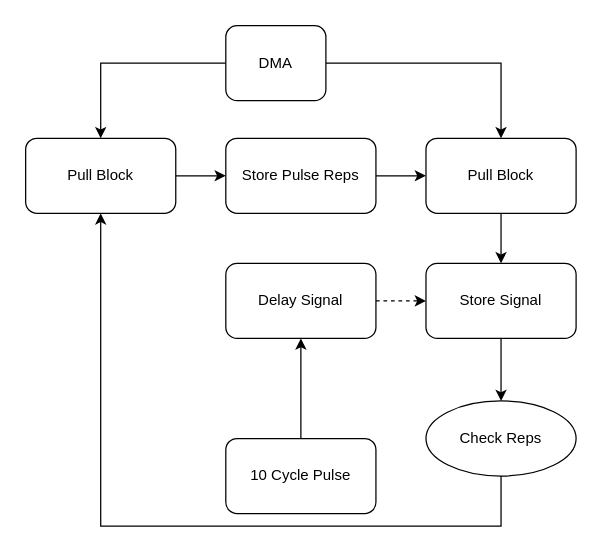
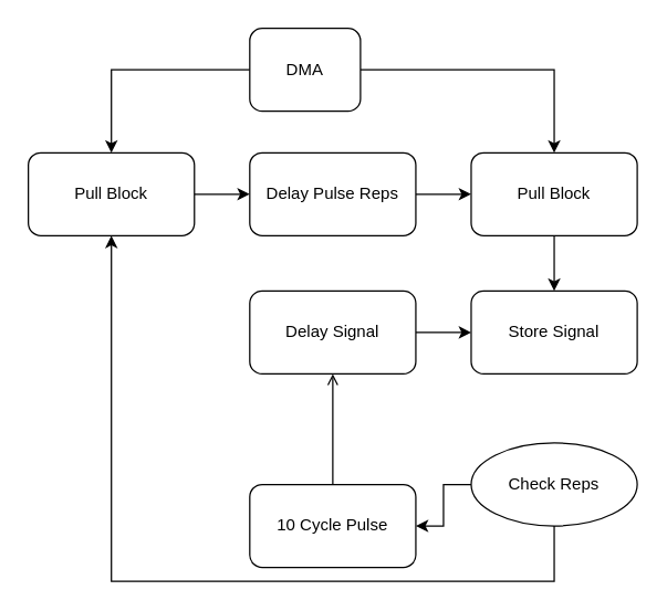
- <mxCell id="8" value="Store Pulse Reps" style="rounded=1;whiteSpace=wrap;html=1;" vertex="1" parent="1"><mxGeometry x="180" y="110" width="120" height="60" as="geometry" /></mxCell>
+ <mxCell id="8" value="Delay Pulse Reps" style="rounded=1;whiteSpace=wrap;html=1;" vertex="1" parent="1"><mxGeometry x="180" y="110" width="120" height="60" as="geometry" /></mxCell>
- <mxCell id="18" style="edgeStyle=orthogonalEdgeStyle;rounded=0;orthogonalLoop=1;jettySize=auto;html=1;entryX=0;entryY=0.5;entryDx=0;entryDy=0;dashed=1;" edge="1" parent="1" source="19" target="12"><mxGeometry relative="1" as="geometry" /></mxCell>
+ <mxCell id="18" style="edgeStyle=orthogonalEdgeStyle;rounded=0;orthogonalLoop=1;jettySize=auto;html=1;entryX=0;entryY=0.5;entryDx=0;entryDy=0;" edge="1" parent="1" source="19" target="12"><mxGeometry relative="1" as="geometry" /></mxCell>
- <mxCell id="16" style="edgeStyle=orthogonalEdgeStyle;rounded=0;orthogonalLoop=1;jettySize=auto;html=1;" edge="1" parent="1" source="17" target="19"><mxGeometry relative="1" as="geometry" /></mxCell>
+ <mxCell id="16" style="edgeStyle=orthogonalEdgeStyle;rounded=0;orthogonalLoop=1;jettySize=auto;html=1;endArrow=open;" edge="1" parent="1" source="17" target="19"><mxGeometry relative="1" as="geometry" /></mxCell>
- <mxCell id="11" style="edgeStyle=orthogonalEdgeStyle;rounded=0;orthogonalLoop=1;jettySize=auto;html=1;entryX=0.5;entryY=0;entryDx=0;entryDy=0;" edge="1" parent="1" source="12" target="15"><mxGeometry relative="1" as="geometry" /></mxCell>
+ <mxCell id="13" style="edgeStyle=orthogonalEdgeStyle;rounded=0;orthogonalLoop=1;jettySize=auto;html=1;" edge="1" parent="1" source="15" target="17"><mxGeometry relative="1" as="geometry" /></mxCell>
